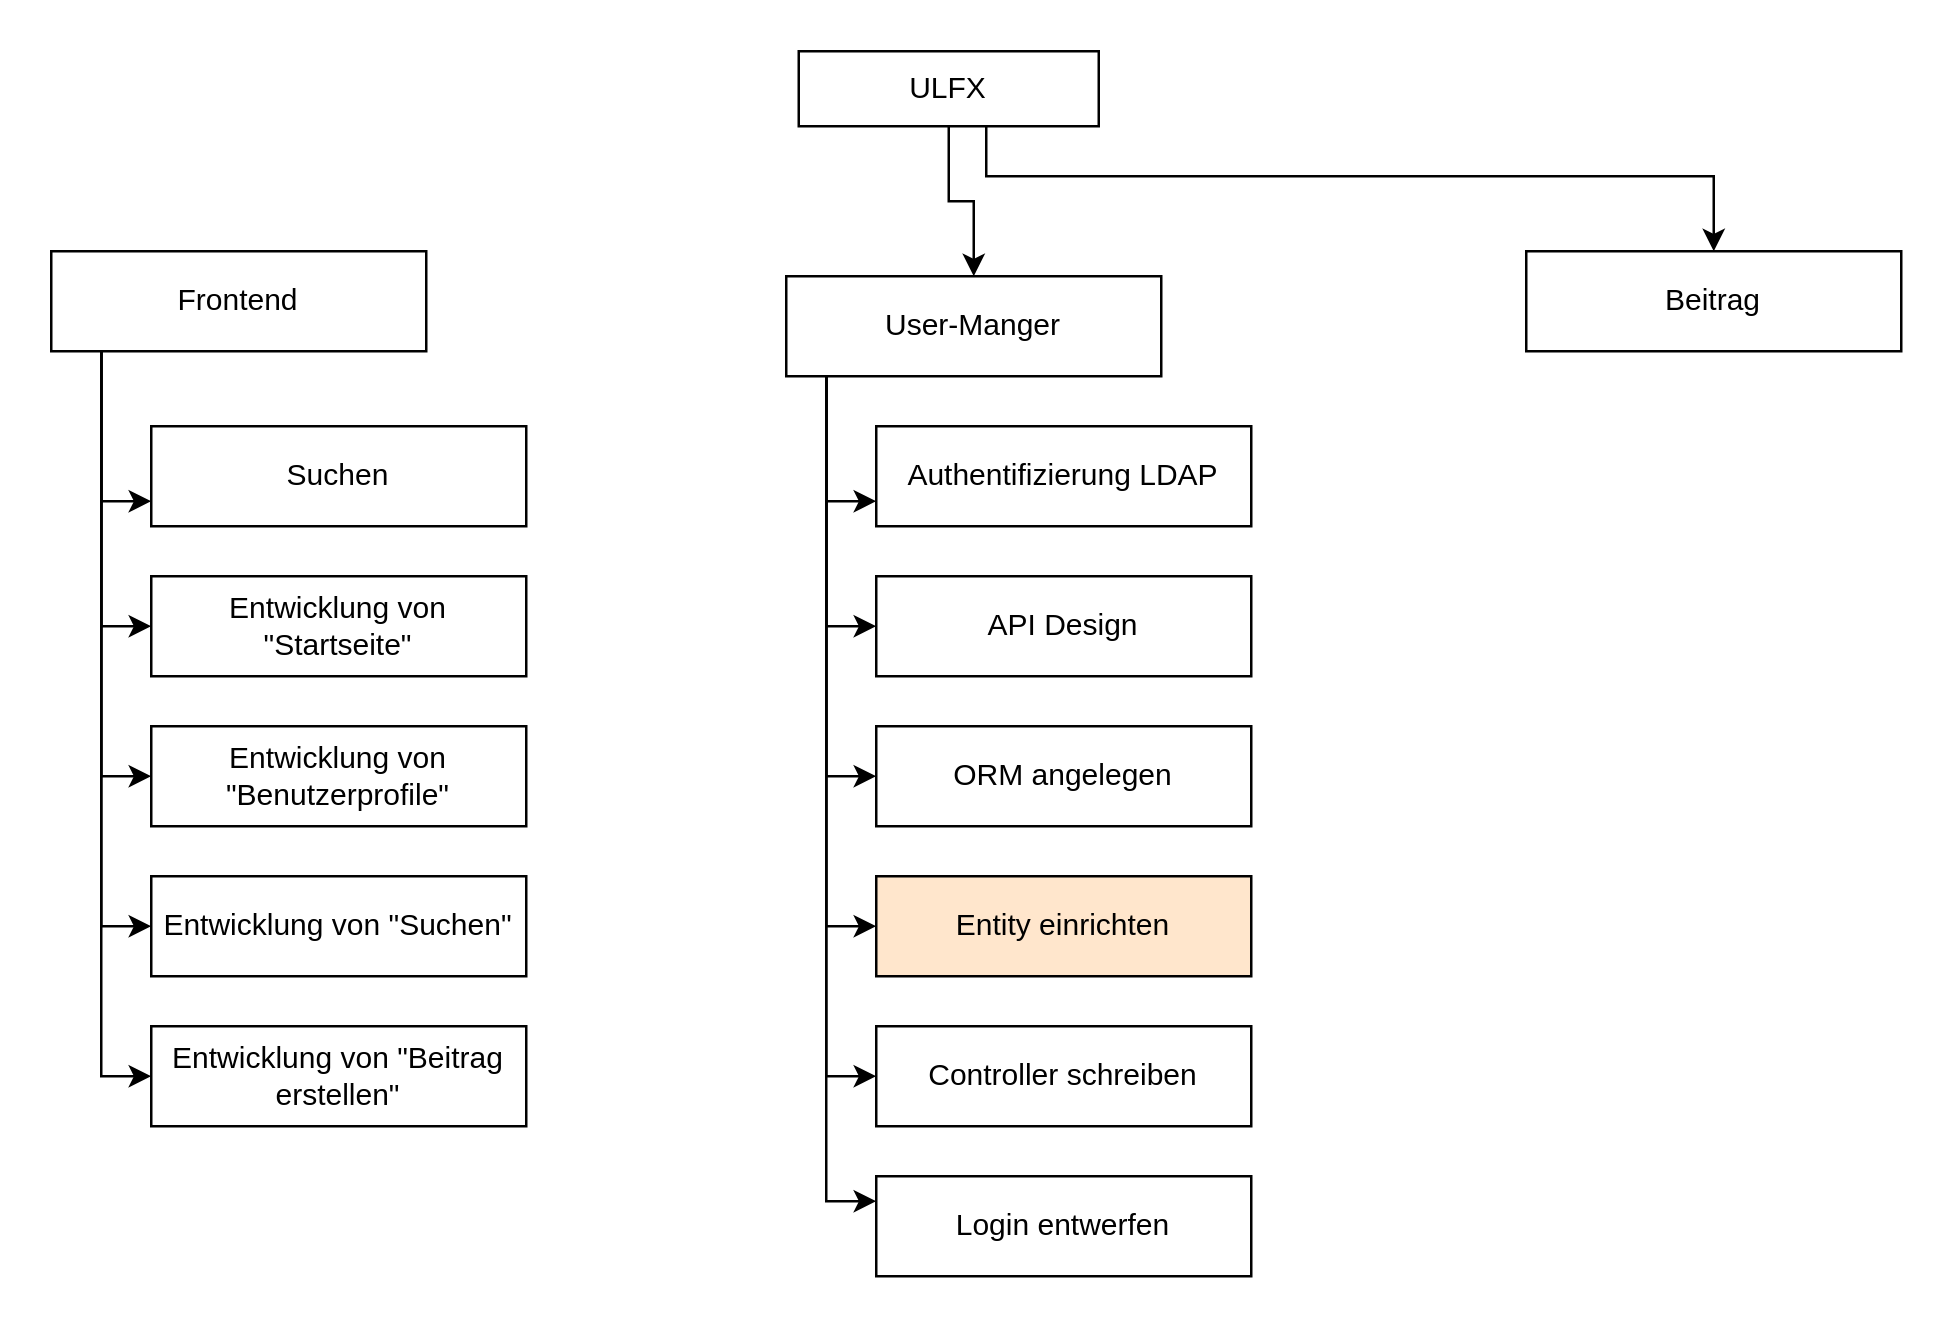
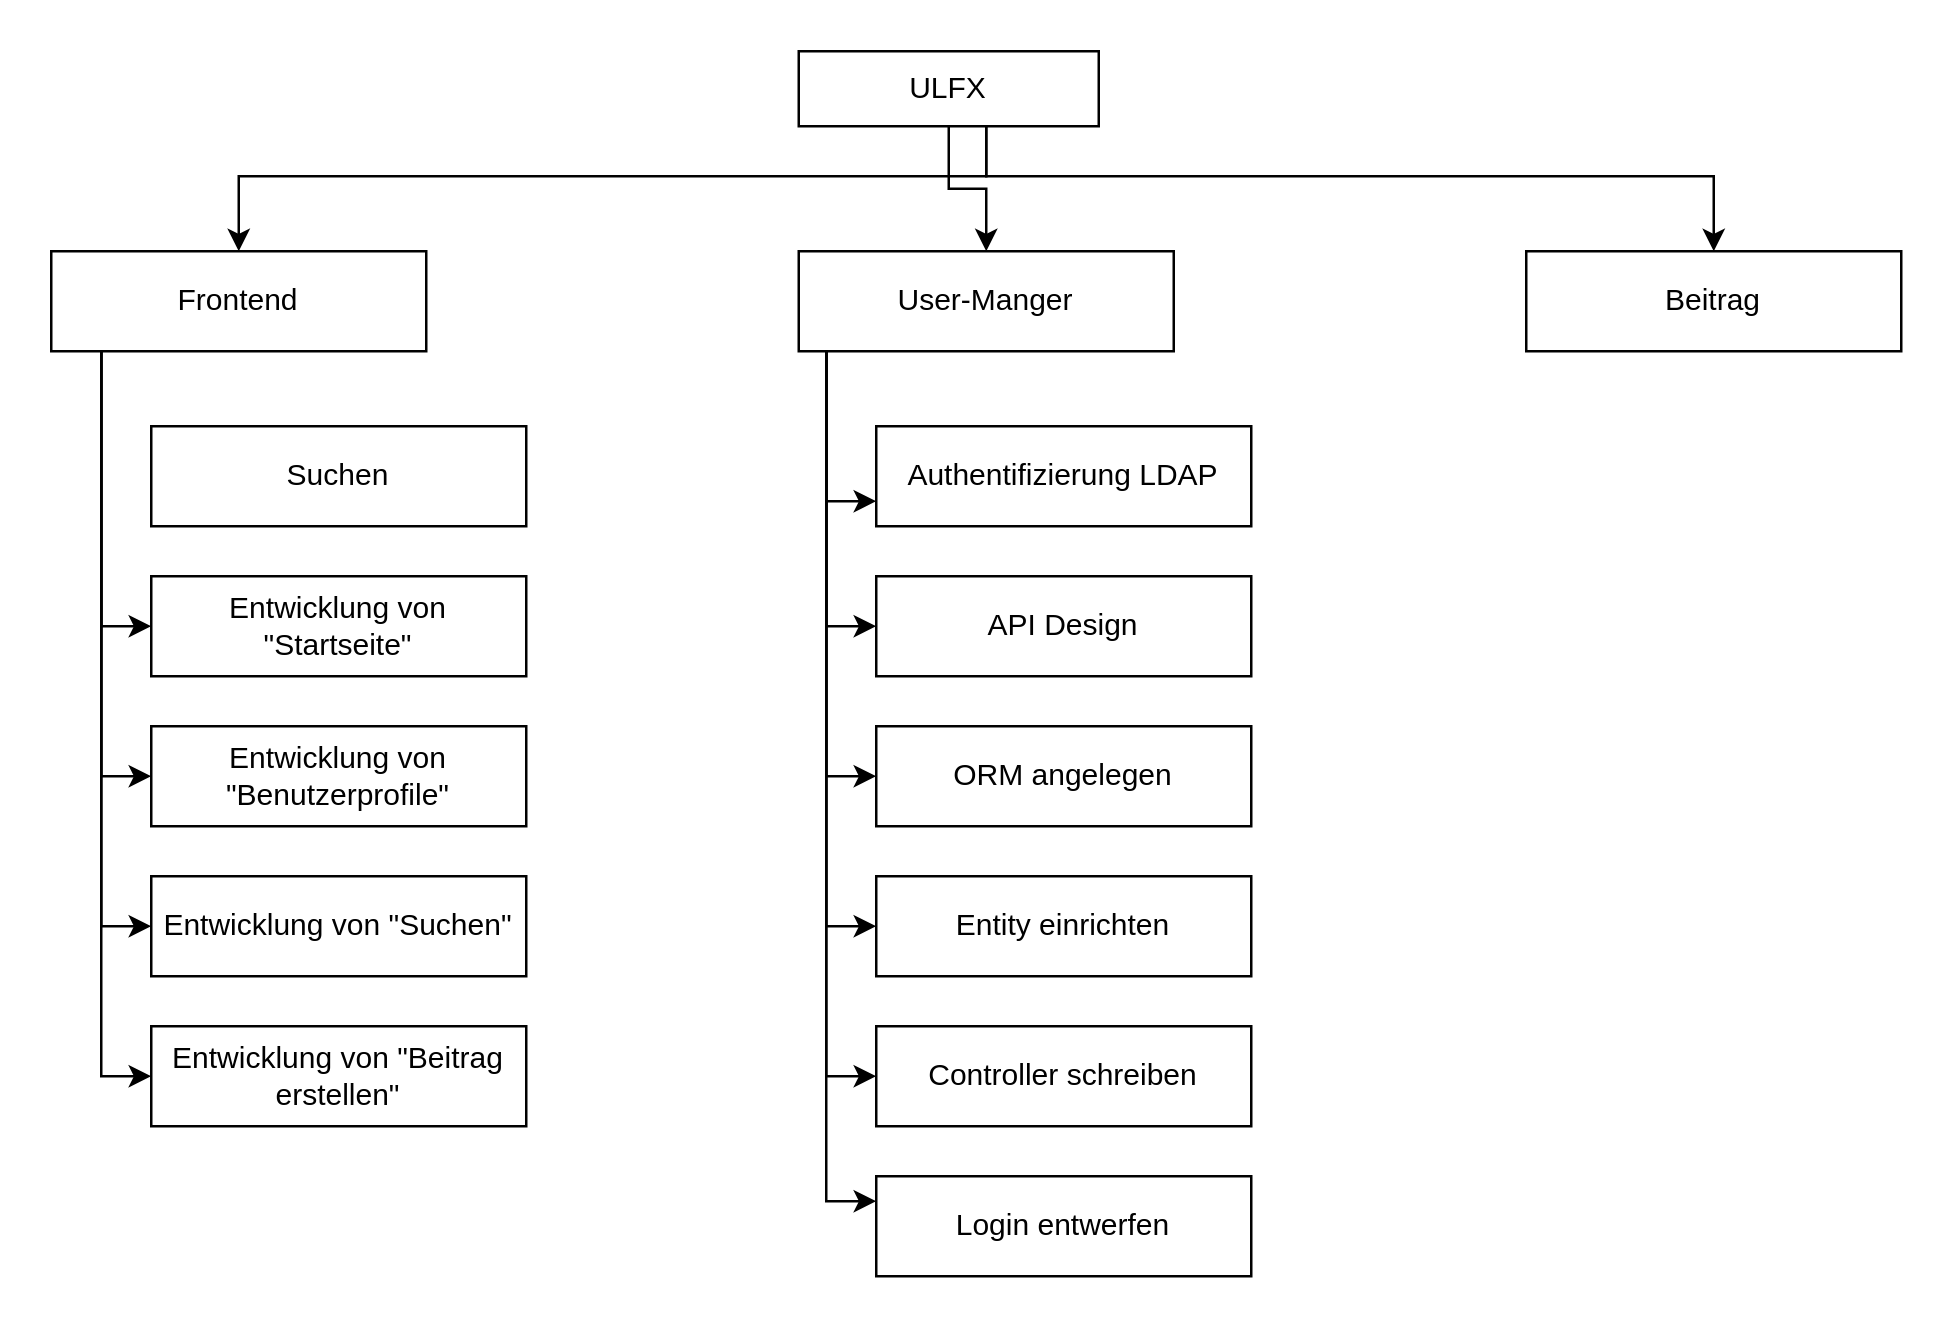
+ <mxCell id="3" style="edgeStyle=orthogonalEdgeStyle;rounded=0;orthogonalLoop=1;jettySize=auto;html=1;entryX=0.5;entryY=0;entryDx=0;entryDy=0;" edge="1" parent="1" source="4" target="10"><mxGeometry relative="1" as="geometry"><Array as="points"><mxPoint x="394" y="70" /><mxPoint x="95" y="70" /></Array></mxGeometry></mxCell>
- <mxCell id="17" value="User-Manger" style="rounded=0;whiteSpace=wrap;html=1;" vertex="1" parent="1"><mxGeometry x="314" y="110" width="150" height="40" as="geometry" /></mxCell>
+ <mxCell id="17" value="User-Manger" style="rounded=0;whiteSpace=wrap;html=1;" vertex="1" parent="1"><mxGeometry x="319" y="100" width="150" height="40" as="geometry" /></mxCell>
- <mxCell id="5" style="edgeStyle=orthogonalEdgeStyle;rounded=0;orthogonalLoop=1;jettySize=auto;html=1;entryX=0;entryY=0.75;entryDx=0;entryDy=0;" edge="1" parent="1" source="10" target="19"><mxGeometry relative="1" as="geometry"><Array as="points"><mxPoint x="40" y="200" /></Array></mxGeometry></mxCell>
- <mxCell id="27" value="Entity einrichten" style="rounded=0;whiteSpace=wrap;html=1;fillColor=#ffe6cc;" vertex="1" parent="1"><mxGeometry x="350" y="350" width="150" height="40" as="geometry" /></mxCell>
+ <mxCell id="27" value="Entity einrichten" style="rounded=0;whiteSpace=wrap;html=1;" vertex="1" parent="1"><mxGeometry x="350" y="350" width="150" height="40" as="geometry" /></mxCell>
